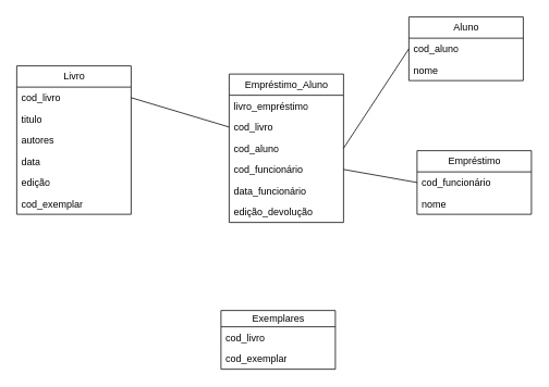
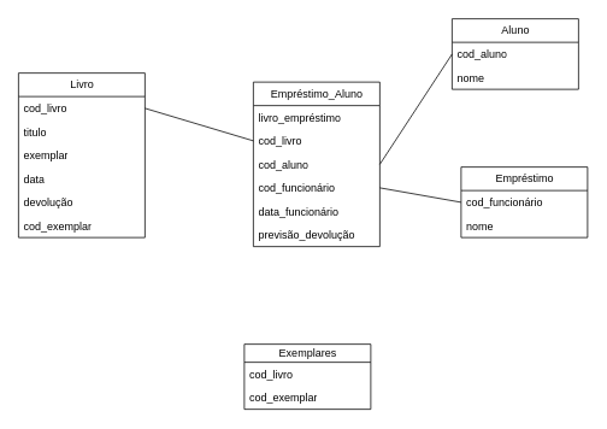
- <mxCell id="11" value="autores" style="text;strokeColor=none;fillColor=none;align=left;verticalAlign=top;spacingLeft=4;spacingRight=4;overflow=hidden;rotatable=0;points=[[0,0.5],[1,0.5]];portConstraint=eastwest;whiteSpace=wrap;html=1;" parent="8" vertex="1"><mxGeometry y="78" width="140" height="26" as="geometry" /></mxCell>
+ <mxCell id="11" value="exemplar" style="text;strokeColor=none;fillColor=none;align=left;verticalAlign=top;spacingLeft=4;spacingRight=4;overflow=hidden;rotatable=0;points=[[0,0.5],[1,0.5]];portConstraint=eastwest;whiteSpace=wrap;html=1;" parent="8" vertex="1"><mxGeometry y="78" width="140" height="26" as="geometry" /></mxCell>
- <mxCell id="13" value="edição" style="text;strokeColor=none;fillColor=none;align=left;verticalAlign=top;spacingLeft=4;spacingRight=4;overflow=hidden;rotatable=0;points=[[0,0.5],[1,0.5]];portConstraint=eastwest;whiteSpace=wrap;html=1;" parent="8" vertex="1"><mxGeometry y="130" width="140" height="26" as="geometry" /></mxCell>
+ <mxCell id="13" value="devolução" style="text;strokeColor=none;fillColor=none;align=left;verticalAlign=top;spacingLeft=4;spacingRight=4;overflow=hidden;rotatable=0;points=[[0,0.5],[1,0.5]];portConstraint=eastwest;whiteSpace=wrap;html=1;" parent="8" vertex="1"><mxGeometry y="130" width="140" height="26" as="geometry" /></mxCell>
- <mxCell id="21" value="edição_devolução" style="text;strokeColor=none;fillColor=none;align=left;verticalAlign=top;spacingLeft=4;spacingRight=4;overflow=hidden;rotatable=0;points=[[0,0.5],[1,0.5]];portConstraint=eastwest;whiteSpace=wrap;html=1;" parent="15" vertex="1"><mxGeometry y="156" width="140" height="26" as="geometry" /></mxCell>
+ <mxCell id="21" value="previsão_devolução" style="text;strokeColor=none;fillColor=none;align=left;verticalAlign=top;spacingLeft=4;spacingRight=4;overflow=hidden;rotatable=0;points=[[0,0.5],[1,0.5]];portConstraint=eastwest;whiteSpace=wrap;html=1;" parent="15" vertex="1"><mxGeometry y="156" width="140" height="26" as="geometry" /></mxCell>
